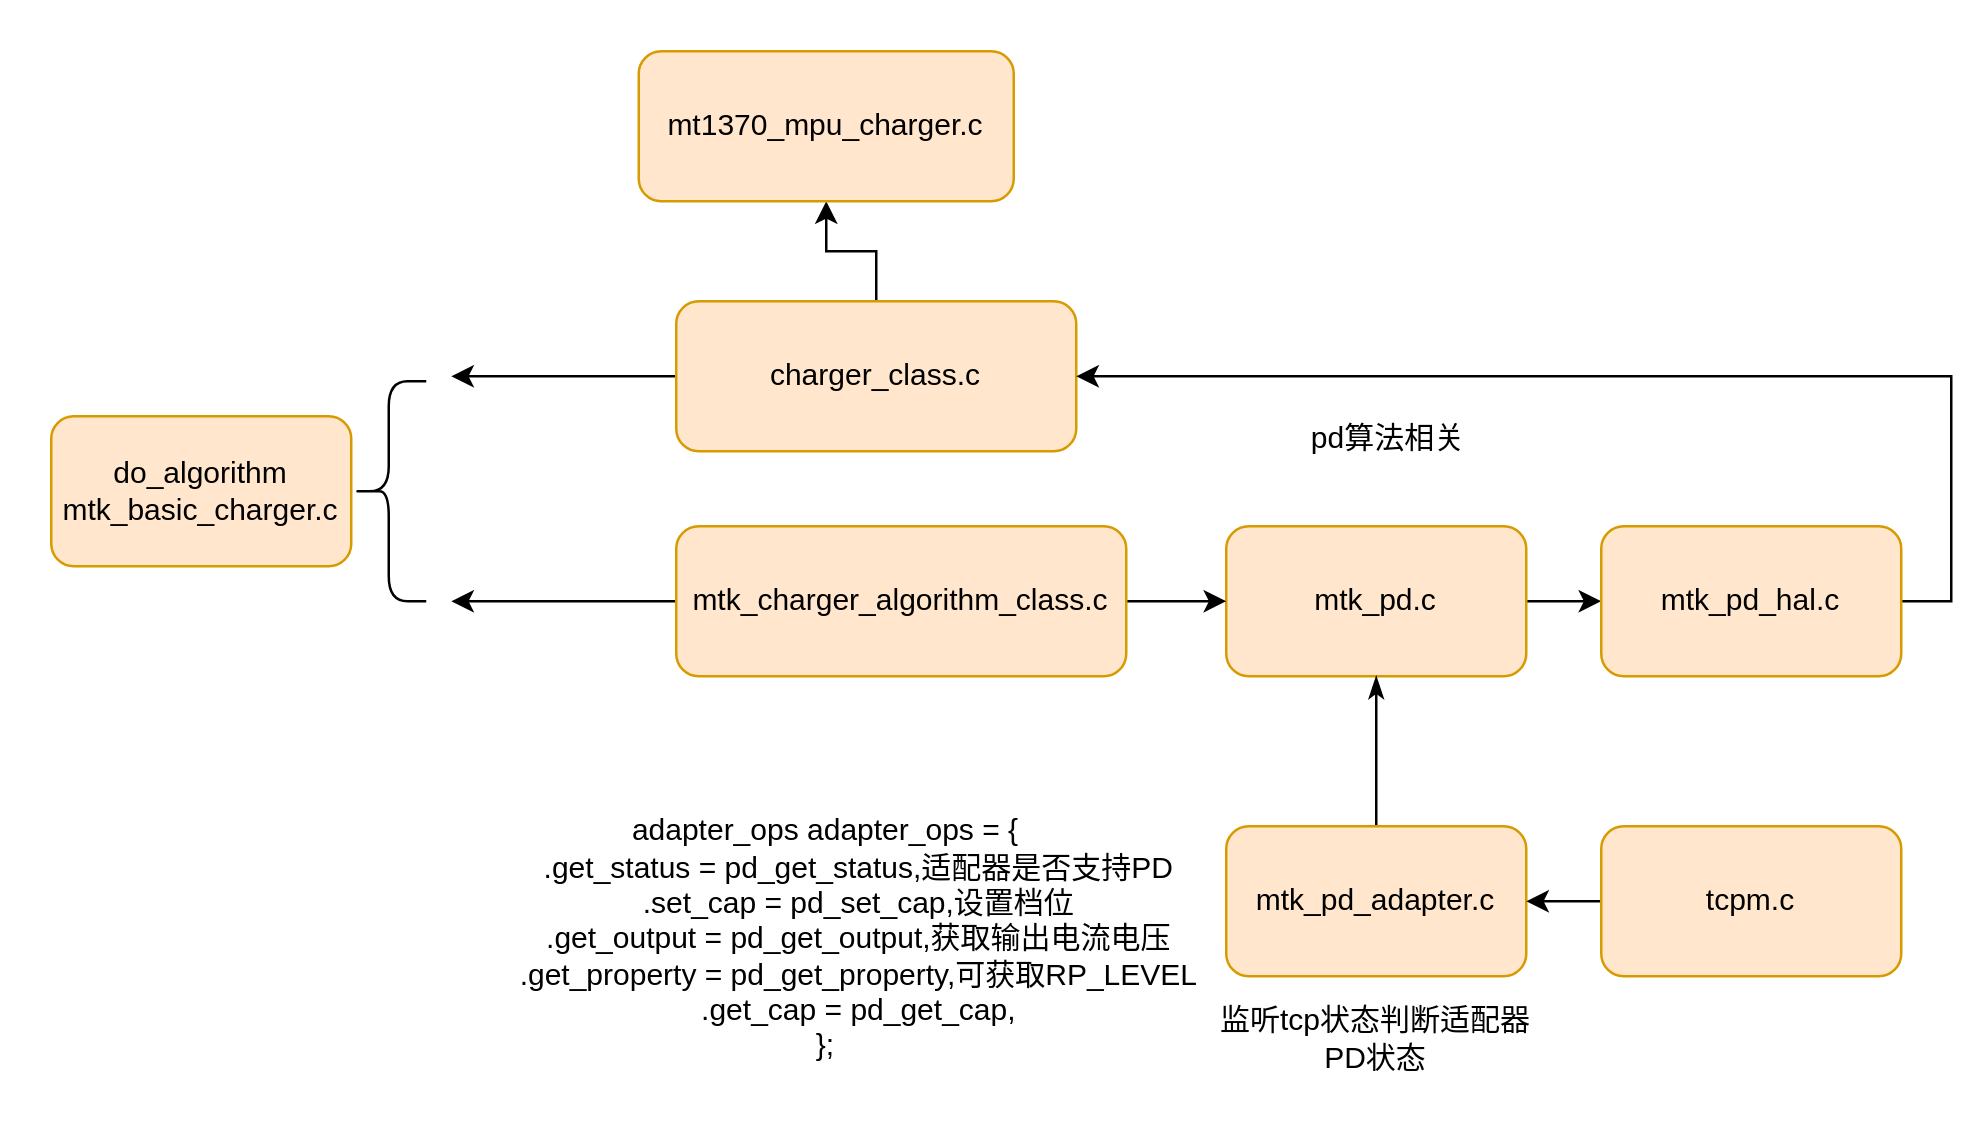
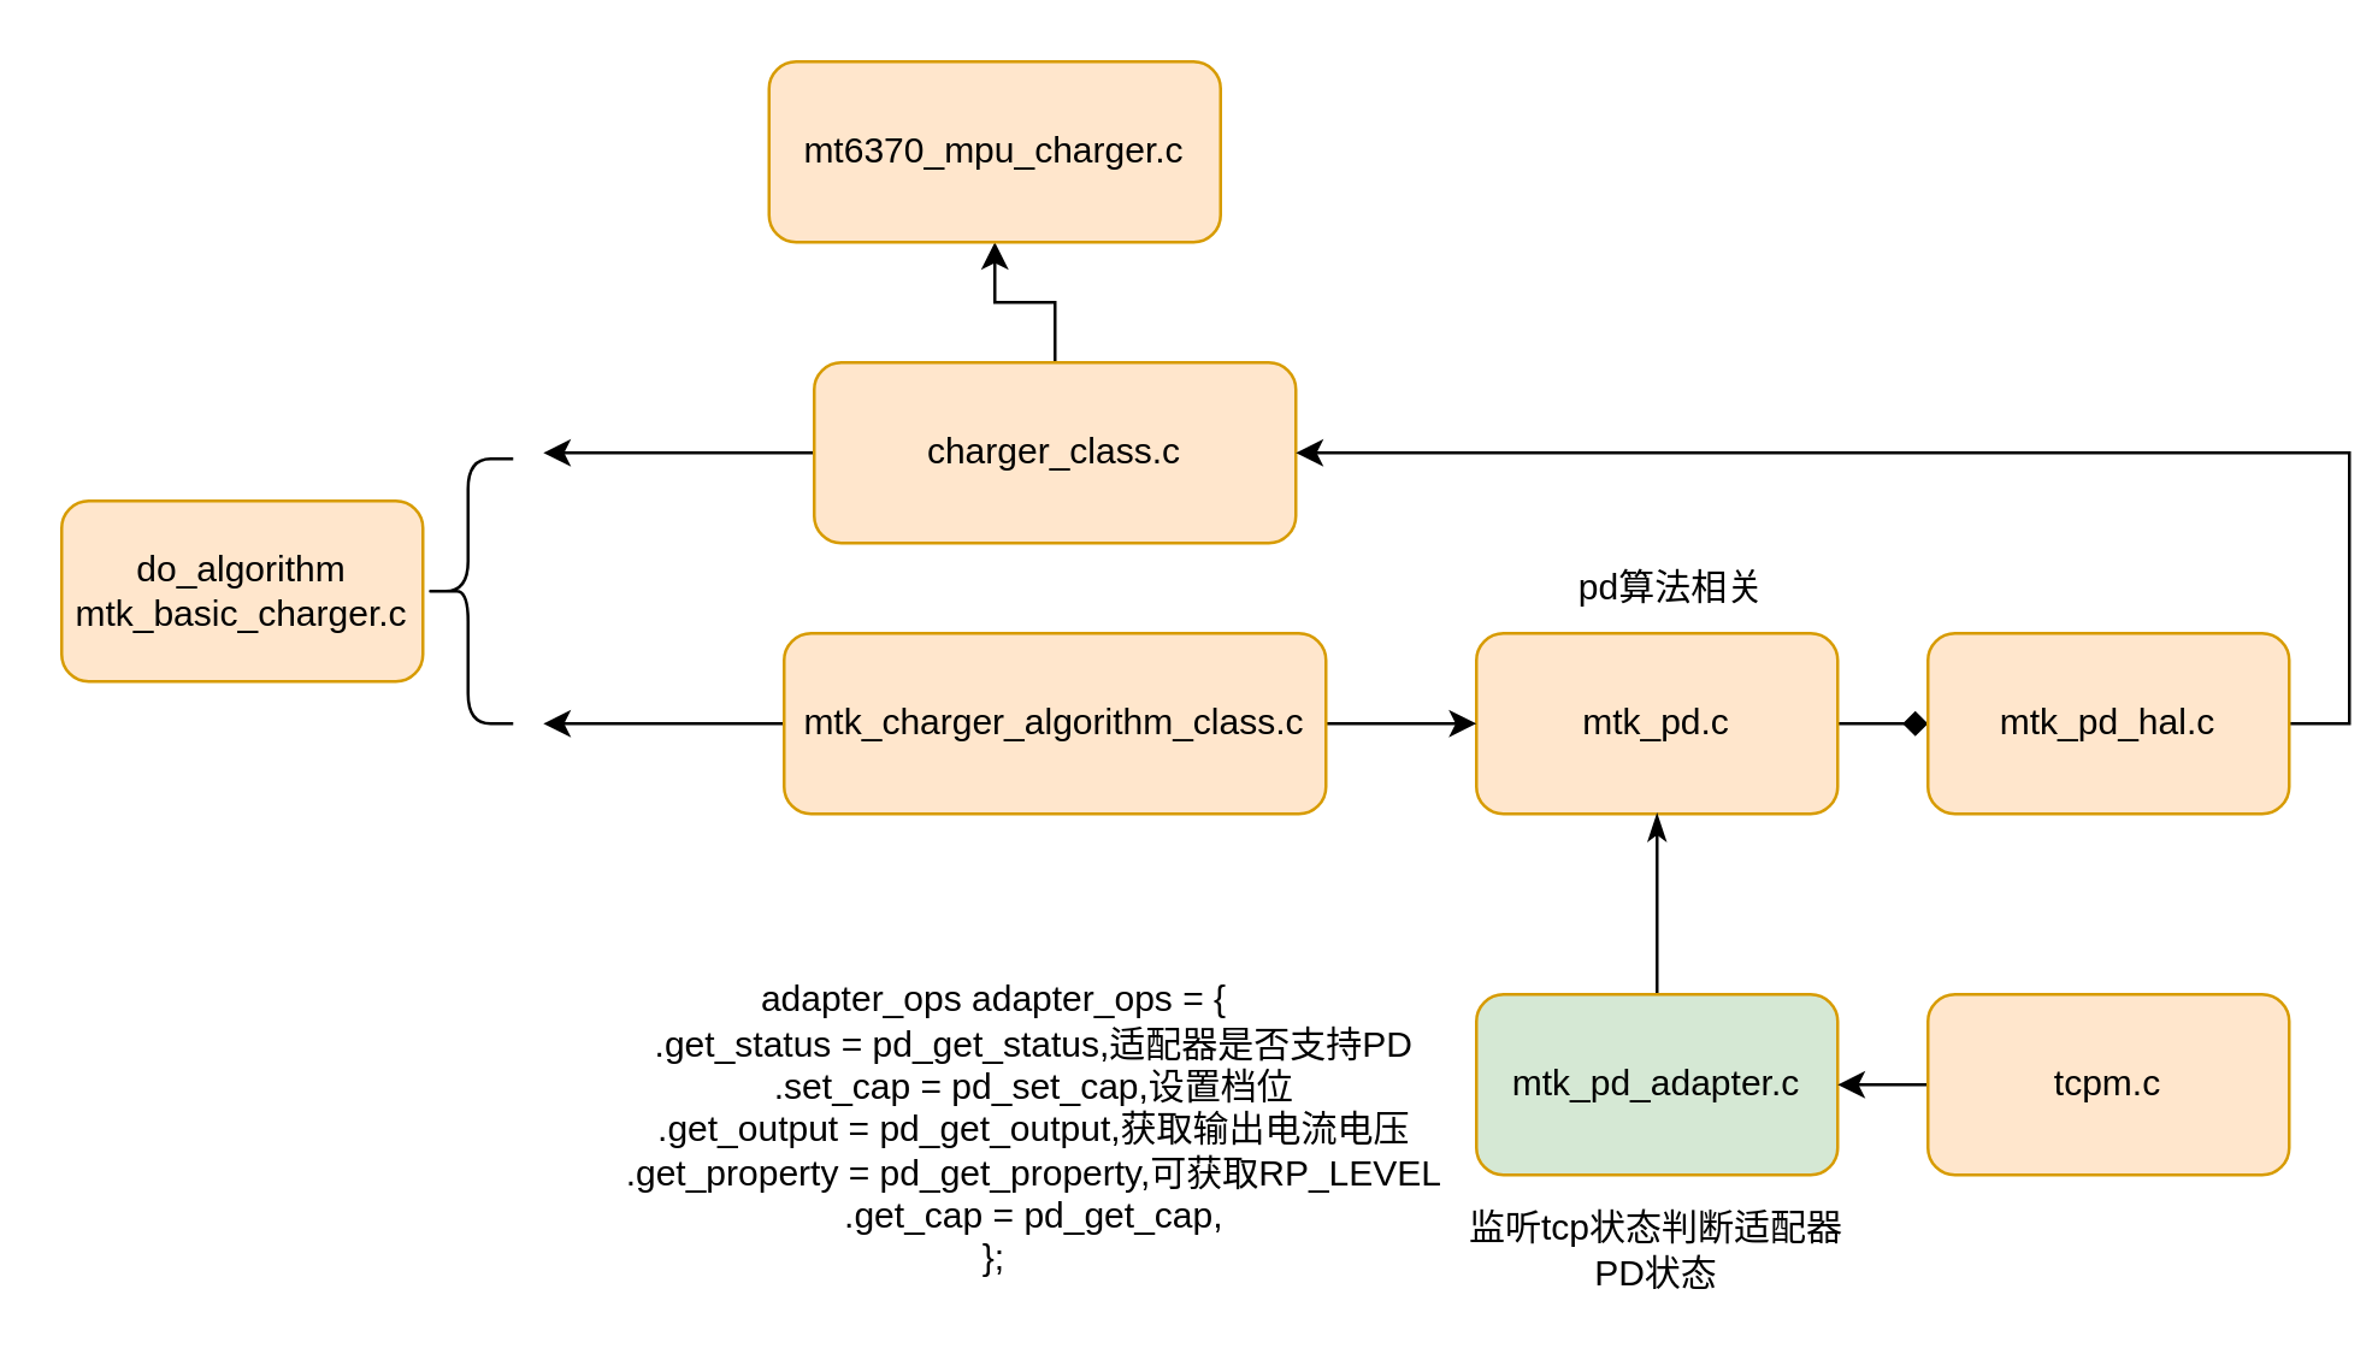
- <mxCell id="15" value="&lt;div&gt;mt1370_mpu_charger.c&lt;/div&gt;" style="rounded=1;whiteSpace=wrap;html=1;fillColor=#ffe6cc;strokeColor=#d79b00;" parent="1" vertex="1"><mxGeometry x="255" y="20" width="150" height="60" as="geometry" /></mxCell>
+ <mxCell id="15" value="&lt;div&gt;mt6370_mpu_charger.c&lt;/div&gt;" style="rounded=1;whiteSpace=wrap;html=1;fillColor=#ffe6cc;strokeColor=#d79b00;" parent="1" vertex="1"><mxGeometry x="255" y="20" width="150" height="60" as="geometry" /></mxCell>
- <mxCell id="18" value="pd算法相关" style="text;html=1;strokeColor=none;fillColor=none;align=center;verticalAlign=middle;whiteSpace=wrap;rounded=0;" parent="1" vertex="1"><mxGeometry x="490" y="160" width="130" height="30" as="geometry" /></mxCell>
+ <mxCell id="18" value="pd算法相关" style="text;html=1;strokeColor=none;fillColor=none;align=center;verticalAlign=middle;whiteSpace=wrap;rounded=0;" parent="1" vertex="1"><mxGeometry x="490" y="180" width="130" height="30" as="geometry" /></mxCell>
- <mxCell id="10" value="&lt;div&gt;mtk_charger_algorithm_class.c&lt;/div&gt;" style="rounded=1;whiteSpace=wrap;html=1;fillColor=#ffe6cc;strokeColor=#d79b00;" parent="1" vertex="1"><mxGeometry x="270" y="210" width="180" height="60" as="geometry" /></mxCell>
+ <mxCell id="10" value="&lt;div&gt;mtk_charger_algorithm_class.c&lt;/div&gt;" style="rounded=1;whiteSpace=wrap;html=1;fillColor=#ffe6cc;strokeColor=#d79b00;" parent="1" vertex="1"><mxGeometry x="260" y="210" width="180" height="60" as="geometry" /></mxCell>
- <mxCell id="6" style="edgeStyle=orthogonalEdgeStyle;rounded=0;orthogonalLoop=1;jettySize=auto;html=1;exitX=1;exitY=0.5;exitDx=0;exitDy=0;entryX=0;entryY=0.5;entryDx=0;entryDy=0;" parent="1" source="7" target="14" edge="1"><mxGeometry relative="1" as="geometry" /></mxCell>
+ <mxCell id="6" style="edgeStyle=orthogonalEdgeStyle;rounded=0;orthogonalLoop=1;jettySize=auto;html=1;exitX=1;exitY=0.5;exitDx=0;exitDy=0;entryX=0;entryY=0.5;entryDx=0;entryDy=0;endArrow=diamond;" parent="1" source="7" target="14" edge="1"><mxGeometry relative="1" as="geometry" /></mxCell>
- <mxCell id="12" value="&lt;div&gt;mtk_pd_adapter.c&lt;/div&gt;" style="rounded=1;whiteSpace=wrap;html=1;fillColor=#ffe6cc;strokeColor=#d79b00;" parent="1" vertex="1"><mxGeometry x="490" y="330" width="120" height="60" as="geometry" /></mxCell>
+ <mxCell id="12" value="&lt;div&gt;mtk_pd_adapter.c&lt;/div&gt;" style="rounded=1;whiteSpace=wrap;html=1;fillColor=#d5e8d4;strokeColor=#d79b00;" parent="1" vertex="1"><mxGeometry x="490" y="330" width="120" height="60" as="geometry" /></mxCell>
